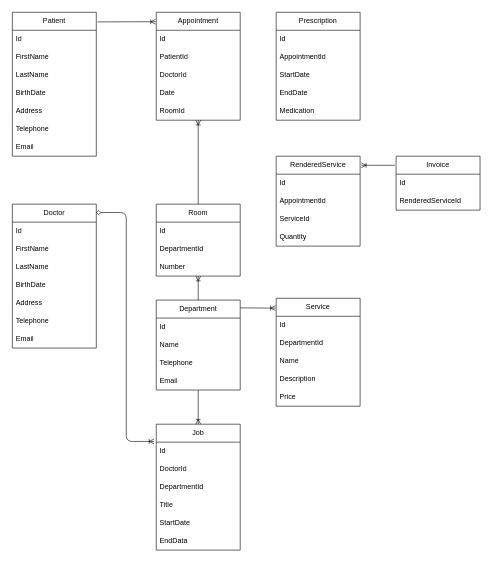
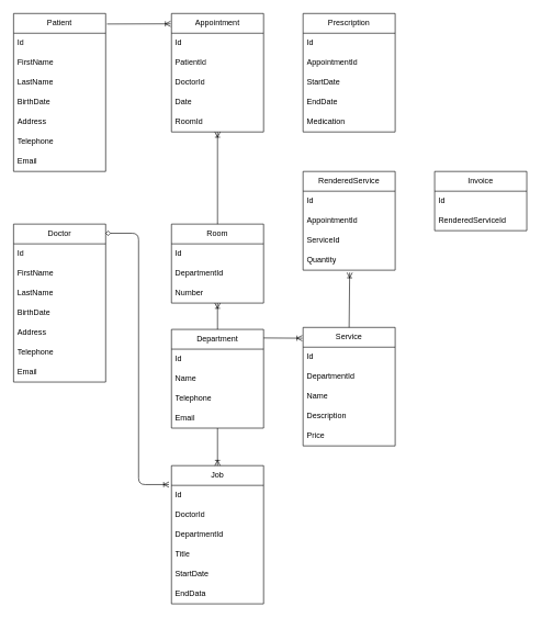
- <mxCell id="59" style="html=1;endArrow=ERoneToMany;endFill=0;startArrow=none;startFill=0;entryX=1.014;entryY=0.101;entryDx=0;entryDy=0;entryPerimeter=0;exitX=-0.014;exitY=0.169;exitDx=0;exitDy=0;exitPerimeter=0;" edge="1" parent="1" source="50" target="53"><mxGeometry relative="1" as="geometry"><mxPoint x="540" y="507" as="sourcePoint" /><mxPoint x="540.84" y="423.6" as="targetPoint" /></mxGeometry></mxCell>
+ <mxCell id="58" style="html=1;endArrow=ERoneToMany;endFill=0;startArrow=none;startFill=0;entryX=0.506;entryY=1.12;entryDx=0;entryDy=0;entryPerimeter=0;exitX=0.5;exitY=0;exitDx=0;exitDy=0;" edge="1" parent="1" source="30" target="57"><mxGeometry relative="1" as="geometry"><mxPoint x="410" y="526" as="sourcePoint" /><mxPoint x="468.74" y="526.11" as="targetPoint" /></mxGeometry></mxCell>
